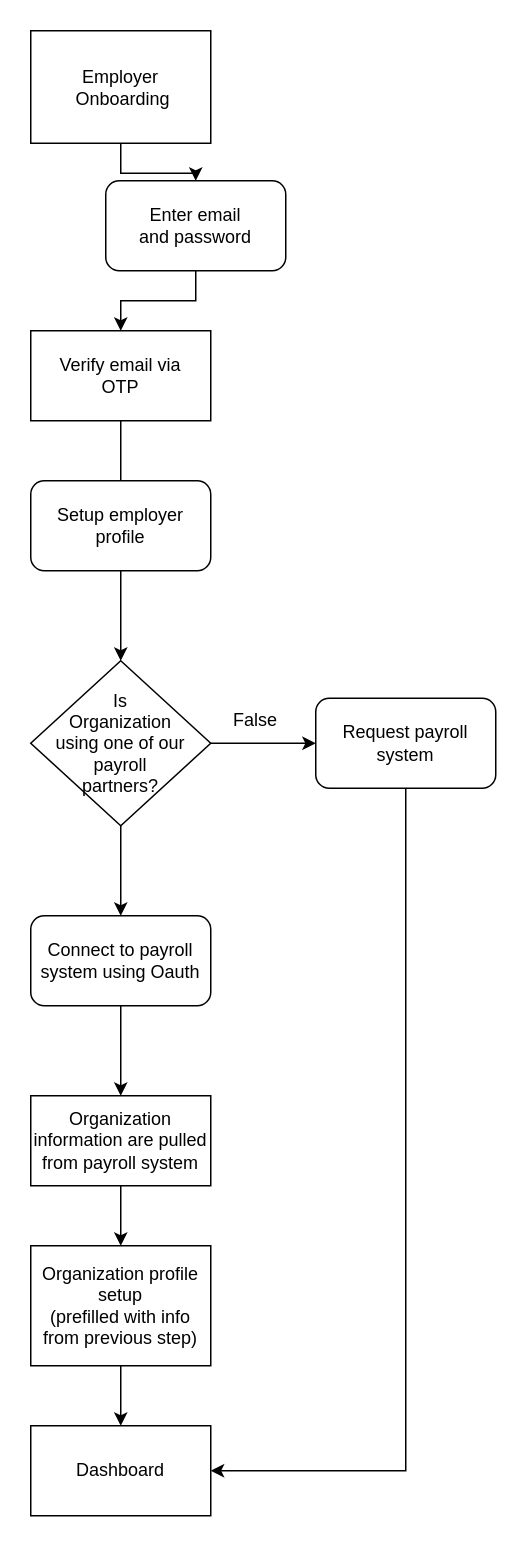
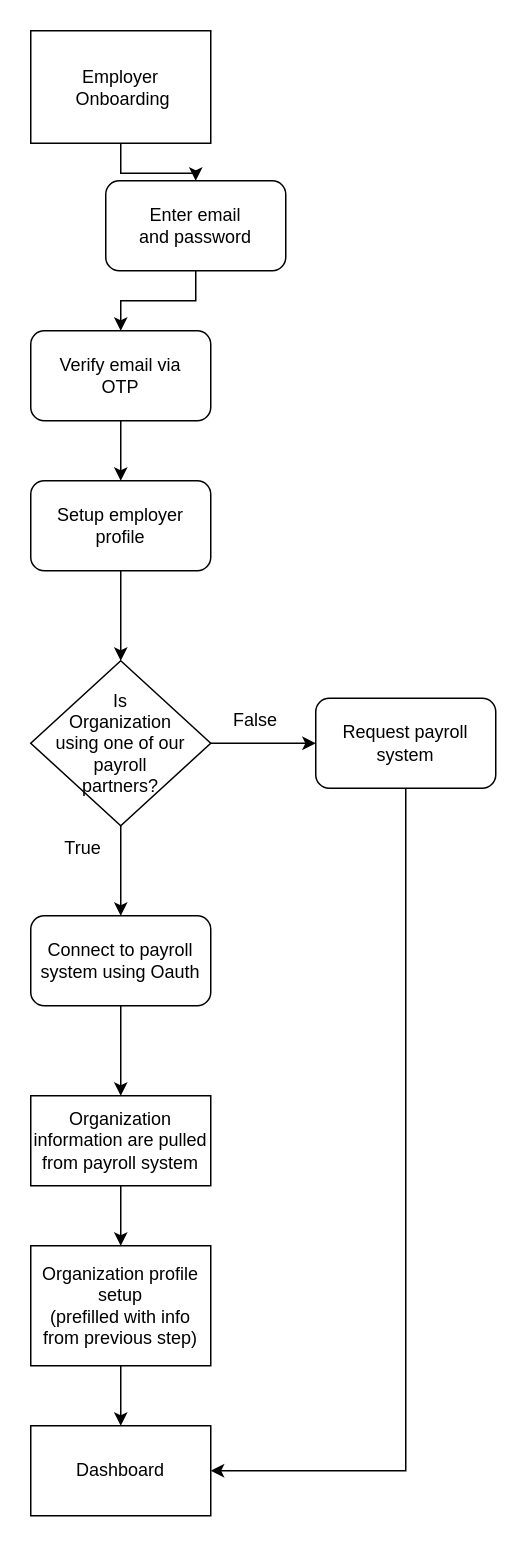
- <mxCell id="7" value="&lt;div&gt;Verify email via&lt;/div&gt;&lt;div&gt;OTP&lt;br&gt;&lt;/div&gt;" style="whiteSpace=wrap;html=1;rounded=0;" vertex="1" parent="1"><mxGeometry x="20" y="220" width="120" height="60" as="geometry" /></mxCell>
+ <mxCell id="7" value="&lt;div&gt;Verify email via&lt;/div&gt;&lt;div&gt;OTP&lt;br&gt;&lt;/div&gt;" style="rounded=1;whiteSpace=wrap;html=1;" vertex="1" parent="1"><mxGeometry x="20" y="220" width="120" height="60" as="geometry" /></mxCell>
- <mxCell id="6" style="edgeStyle=orthogonalEdgeStyle;rounded=0;orthogonalLoop=1;jettySize=auto;html=1;exitX=0.5;exitY=1;exitDx=0;exitDy=0;entryX=0.5;entryY=0;entryDx=0;entryDy=0;endArrow=none;" edge="1" parent="1" source="7" target="9"><mxGeometry relative="1" as="geometry" /></mxCell>
+ <mxCell id="6" style="edgeStyle=orthogonalEdgeStyle;rounded=0;orthogonalLoop=1;jettySize=auto;html=1;exitX=0.5;exitY=1;exitDx=0;exitDy=0;entryX=0.5;entryY=0;entryDx=0;entryDy=0;" edge="1" parent="1" source="7" target="9"><mxGeometry relative="1" as="geometry" /></mxCell>
+ <mxCell id="21" value="&lt;div&gt;True&lt;/div&gt;" style="text;html=1;strokeColor=none;fillColor=none;align=center;verticalAlign=middle;whiteSpace=wrap;rounded=0;" vertex="1" parent="1"><mxGeometry x="25" y="550" width="60" height="30" as="geometry" /></mxCell>
